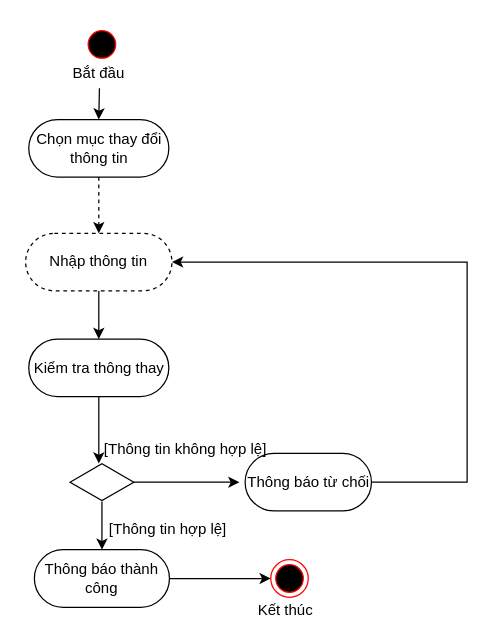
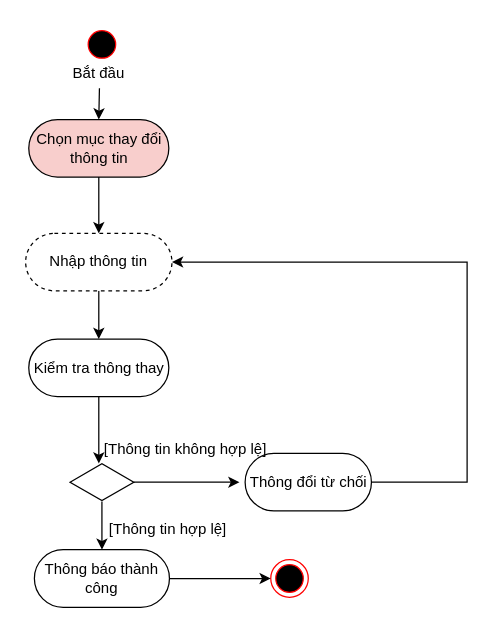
- <mxCell id="5" value="Chọn mục thay đổi thông tin" style="rounded=1;whiteSpace=wrap;html=1;arcSize=50;" vertex="1" parent="1"><mxGeometry x="22.5" y="95" width="112" height="46" as="geometry" /></mxCell>
+ <mxCell id="5" value="Chọn mục thay đổi thông tin" style="rounded=1;whiteSpace=wrap;html=1;arcSize=50;fillColor=#f8cecc;" vertex="1" parent="1"><mxGeometry x="22.5" y="95" width="112" height="46" as="geometry" /></mxCell>
- <mxCell id="4" style="edgeStyle=orthogonalEdgeStyle;rounded=0;orthogonalLoop=1;jettySize=auto;html=1;entryX=0.5;entryY=0;entryDx=0;entryDy=0;dashed=1;" edge="1" parent="1" source="5" target="10"><mxGeometry relative="1" as="geometry"><mxPoint x="77" y="215" as="targetPoint" /></mxGeometry></mxCell>
+ <mxCell id="4" style="edgeStyle=orthogonalEdgeStyle;rounded=0;orthogonalLoop=1;jettySize=auto;html=1;entryX=0.5;entryY=0;entryDx=0;entryDy=0;" edge="1" parent="1" source="5" target="10"><mxGeometry relative="1" as="geometry"><mxPoint x="77" y="215" as="targetPoint" /></mxGeometry></mxCell>
- <mxCell id="12" value="Thông báo từ chối" style="rounded=1;whiteSpace=wrap;html=1;arcSize=50;" vertex="1" parent="1"><mxGeometry x="195.5" y="362" width="101" height="46" as="geometry" /></mxCell>
+ <mxCell id="12" value="Thông đổi từ chối" style="rounded=1;whiteSpace=wrap;html=1;arcSize=50;" vertex="1" parent="1"><mxGeometry x="195.5" y="362" width="101" height="46" as="geometry" /></mxCell>
- <mxCell id="17" value="Kết thúc" style="text;html=1;resizable=0;points=[];autosize=1;align=left;verticalAlign=top;spacingTop=-4;" vertex="1" parent="1"><mxGeometry x="204" y="478" width="54" height="14" as="geometry" /></mxCell>
